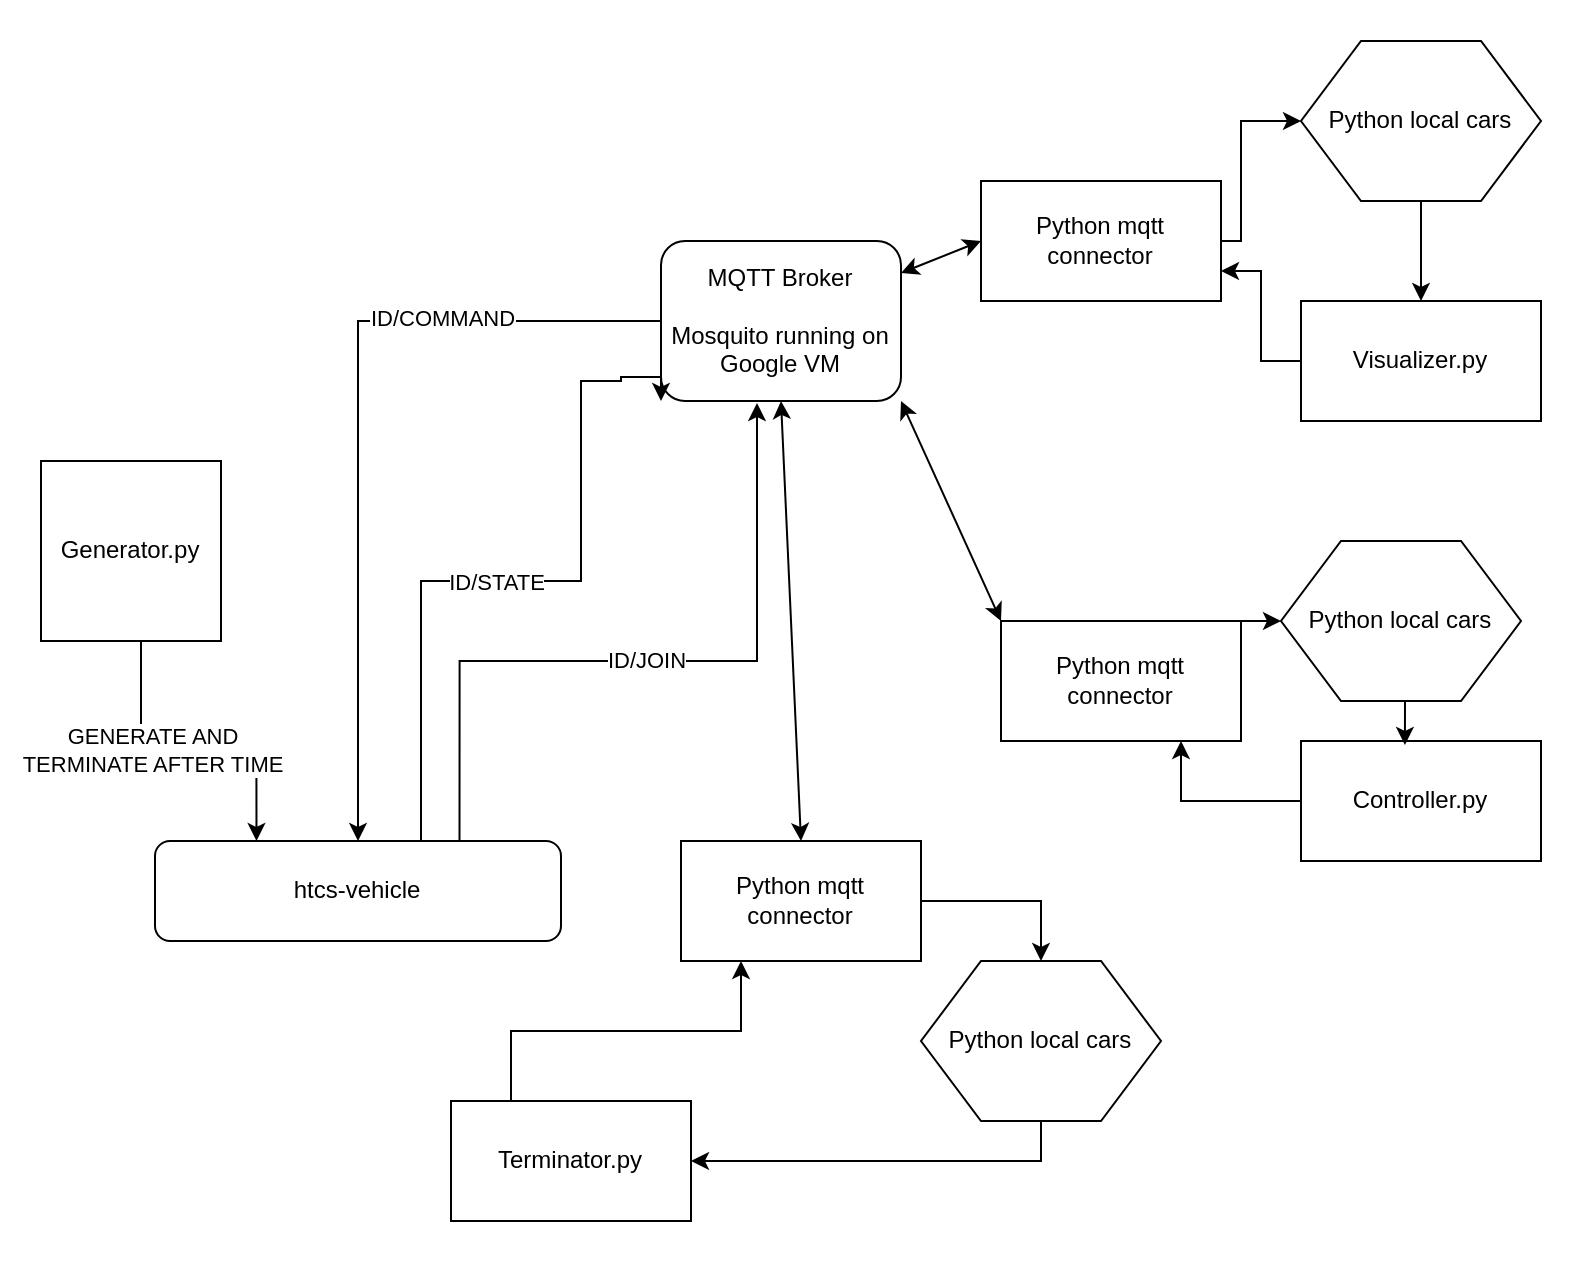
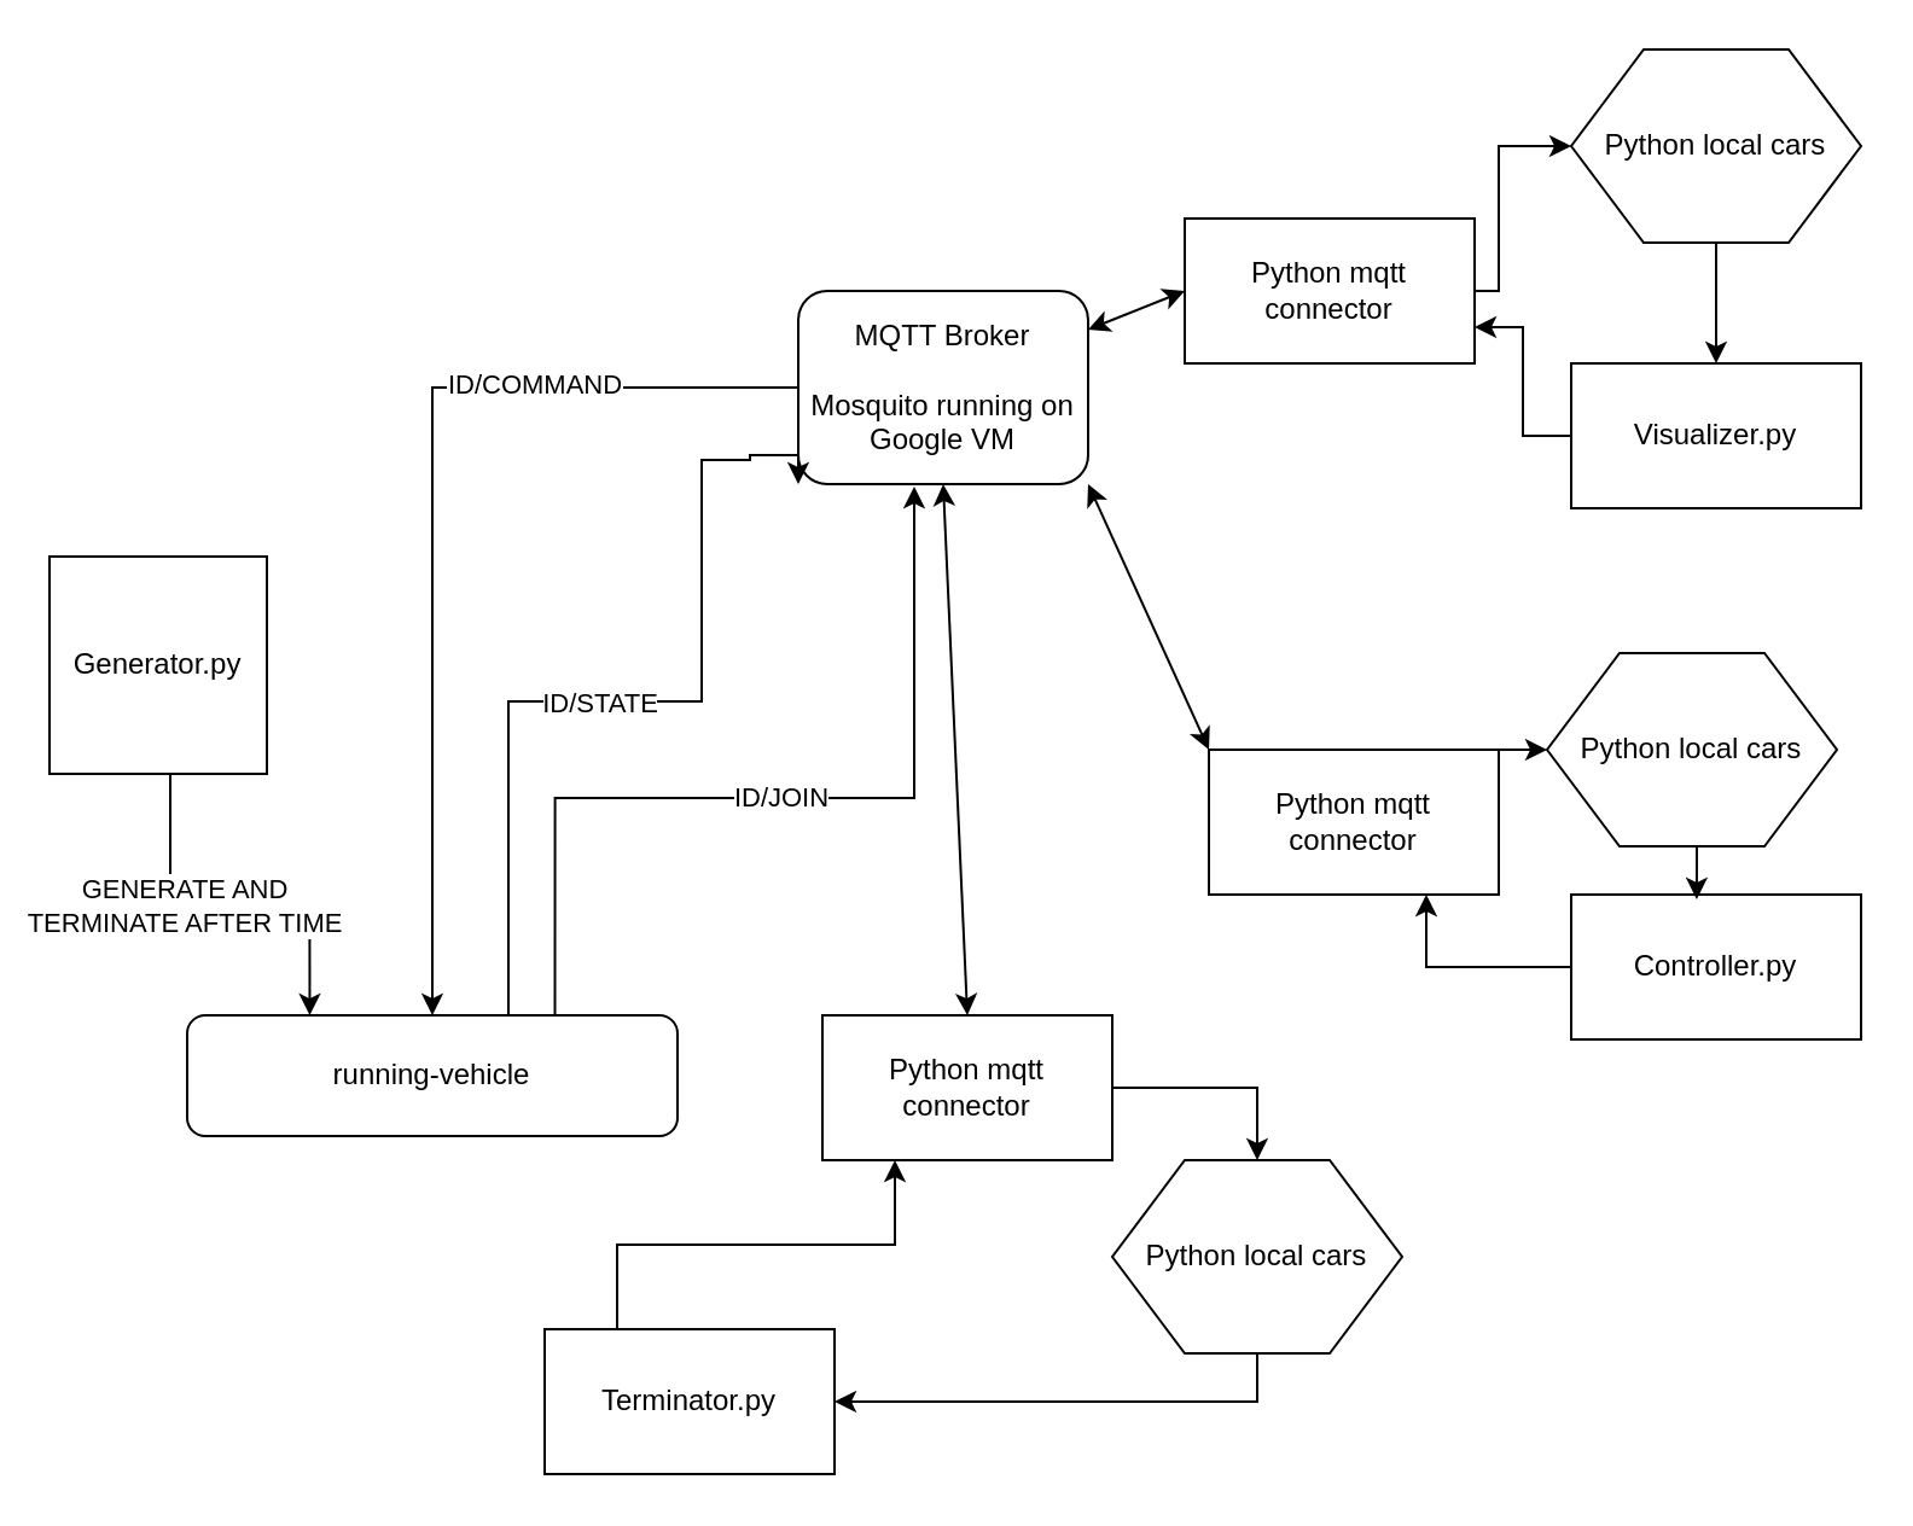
- <mxCell id="10" value="htcs-vehicle" style="rounded=1;whiteSpace=wrap;html=1;" parent="1" vertex="1"><mxGeometry x="77" y="420" width="203" height="50" as="geometry" /></mxCell>
+ <mxCell id="10" value="running-vehicle" style="rounded=1;whiteSpace=wrap;html=1;" parent="1" vertex="1"><mxGeometry x="77" y="420" width="203" height="50" as="geometry" /></mxCell>
